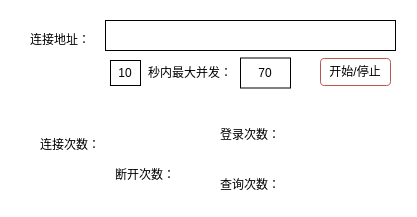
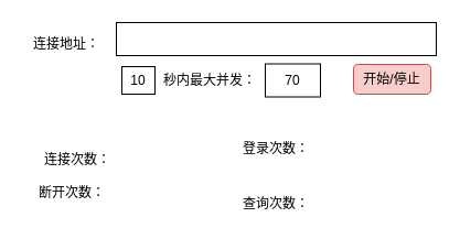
- <mxCell id="11" value="开始/停止" style="rounded=1;whiteSpace=wrap;html=1;fillColor=#ffffff;strokeColor=#b85450;" vertex="1" parent="1"><mxGeometry x="320" y="58" width="70" height="27" as="geometry" /></mxCell>
+ <mxCell id="11" value="开始/停止" style="rounded=1;whiteSpace=wrap;html=1;fillColor=#f8cecc;strokeColor=#b85450;" vertex="1" parent="1"><mxGeometry x="320" y="58" width="70" height="27" as="geometry" /></mxCell>
- <mxCell id="6" value="断开次数：" style="text;html=1;strokeColor=none;fillColor=none;align=center;verticalAlign=middle;whiteSpace=wrap;rounded=0;" vertex="1" parent="1"><mxGeometry x="100" y="165" width="90" height="20" as="geometry" /></mxCell>
+ <mxCell id="6" value="断开次数：" style="text;html=1;strokeColor=none;fillColor=none;align=center;verticalAlign=middle;whiteSpace=wrap;rounded=0;" vertex="1" parent="1"><mxGeometry x="20" y="165" width="90" height="20" as="geometry" /></mxCell>
